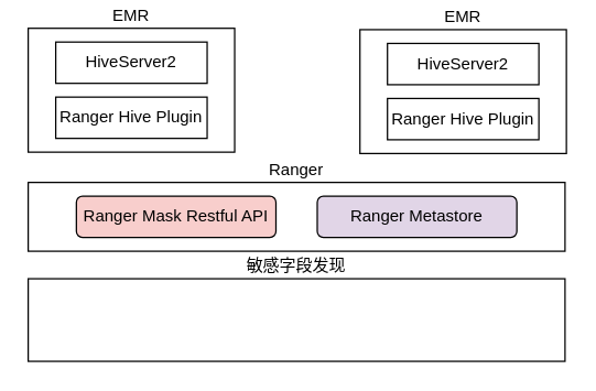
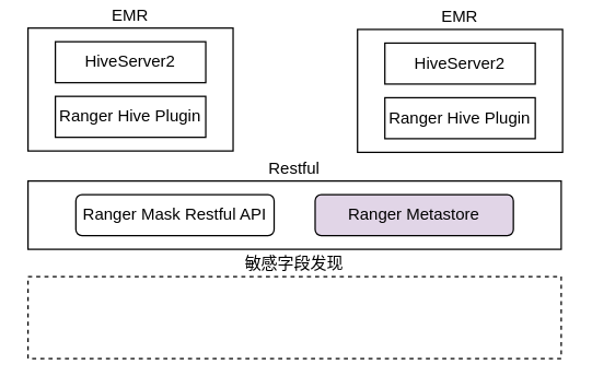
- <mxCell id="4" value="Ranger" style="rounded=0;whiteSpace=wrap;html=1;labelPosition=center;verticalLabelPosition=top;align=center;verticalAlign=bottom;" vertex="1" parent="3"><mxGeometry width="390" height="50" as="geometry" /></mxCell>
+ <mxCell id="4" value="Restful" style="rounded=0;whiteSpace=wrap;html=1;labelPosition=center;verticalLabelPosition=top;align=center;verticalAlign=bottom;" vertex="1" parent="3"><mxGeometry width="390" height="50" as="geometry" /></mxCell>
- <mxCell id="5" value="Ranger Mask Restful API" style="rounded=1;whiteSpace=wrap;html=1;fillColor=#f8cecc;" vertex="1" parent="3"><mxGeometry x="35" y="10" width="145" height="30" as="geometry" /></mxCell>
+ <mxCell id="5" value="Ranger Mask Restful API" style="rounded=1;whiteSpace=wrap;html=1;" vertex="1" parent="3"><mxGeometry x="35" y="10" width="145" height="30" as="geometry" /></mxCell>
- <mxCell id="2" value="敏感字段发现" style="rounded=0;whiteSpace=wrap;html=1;labelPosition=center;verticalLabelPosition=top;align=center;verticalAlign=bottom;" vertex="1" parent="1"><mxGeometry x="20" y="202" width="390" height="60" as="geometry" /></mxCell>
+ <mxCell id="2" value="敏感字段发现" style="rounded=0;whiteSpace=wrap;html=1;labelPosition=center;verticalLabelPosition=top;align=center;verticalAlign=bottom;dashed=1;" vertex="1" parent="1"><mxGeometry x="20" y="202" width="390" height="60" as="geometry" /></mxCell>
